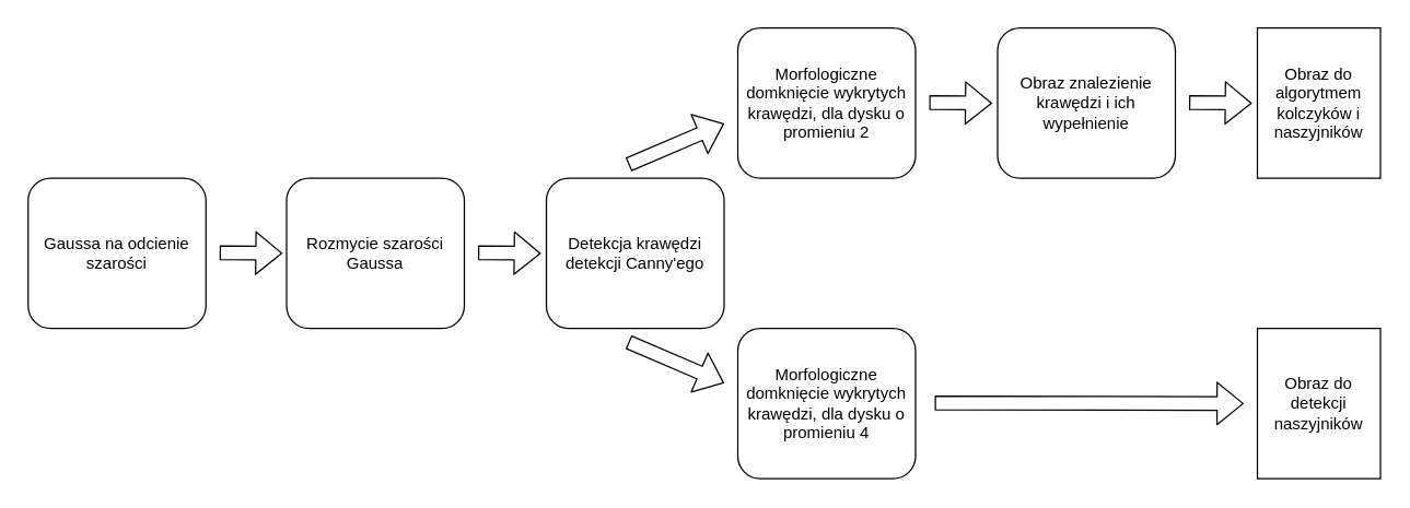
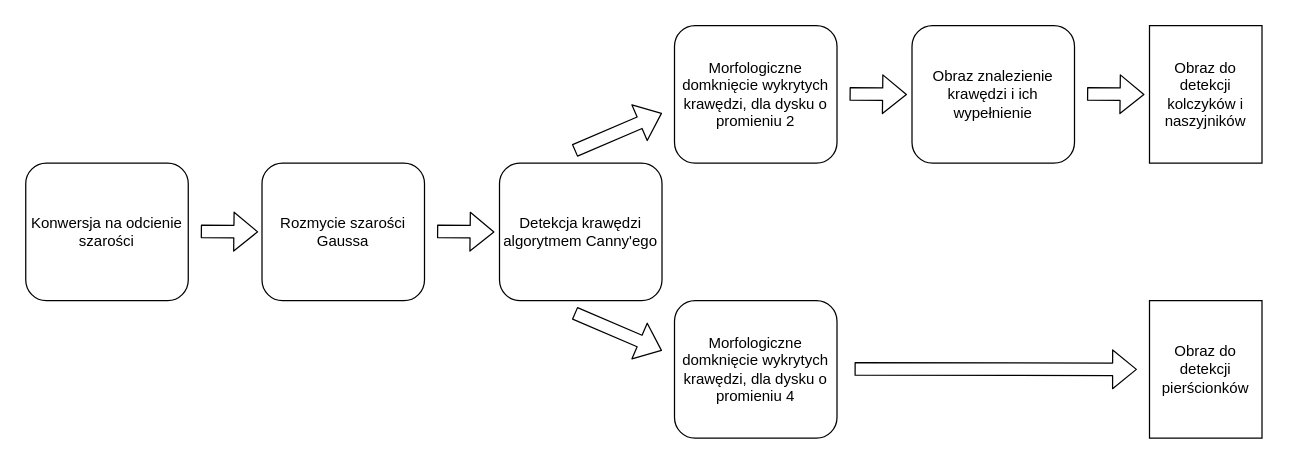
- <mxCell id="13" value="Obraz do algorytmem kolczyków i naszyjników" style="rounded=0;whiteSpace=wrap;html=1;" vertex="1" parent="1"><mxGeometry x="919" y="20" width="90" height="110" as="geometry" /></mxCell>
+ <mxCell id="13" value="Obraz do detekcji kolczyków i naszyjników" style="rounded=0;whiteSpace=wrap;html=1;" vertex="1" parent="1"><mxGeometry x="919" y="20" width="90" height="110" as="geometry" /></mxCell>
- <mxCell id="2" value="Gaussa na odcienie szarości" style="rounded=1;whiteSpace=wrap;html=1;" vertex="1" parent="1"><mxGeometry x="20" y="130" width="130" height="110" as="geometry" /></mxCell>
+ <mxCell id="2" value="Konwersja na odcienie szarości" style="rounded=1;whiteSpace=wrap;html=1;" vertex="1" parent="1"><mxGeometry x="20" y="130" width="130" height="110" as="geometry" /></mxCell>
- <mxCell id="3" value="Detekcja krawędzi detekcji Canny'ego" style="rounded=1;whiteSpace=wrap;html=1;" vertex="1" parent="1"><mxGeometry x="399" y="130" width="130" height="110" as="geometry" /></mxCell>
+ <mxCell id="3" value="Detekcja krawędzi algorytmem Canny'ego" style="rounded=1;whiteSpace=wrap;html=1;" vertex="1" parent="1"><mxGeometry x="399" y="130" width="130" height="110" as="geometry" /></mxCell>
- <mxCell id="12" value="Obraz do detekcji naszyjników" style="rounded=0;whiteSpace=wrap;html=1;" vertex="1" parent="1"><mxGeometry x="919" y="240" width="90" height="110" as="geometry" /></mxCell>
+ <mxCell id="12" value="Obraz do detekcji pierścionków" style="rounded=0;whiteSpace=wrap;html=1;" vertex="1" parent="1"><mxGeometry x="919" y="240" width="90" height="110" as="geometry" /></mxCell>
